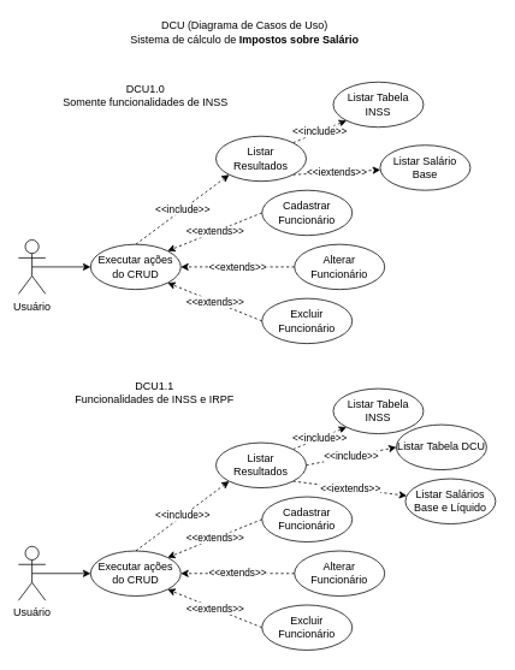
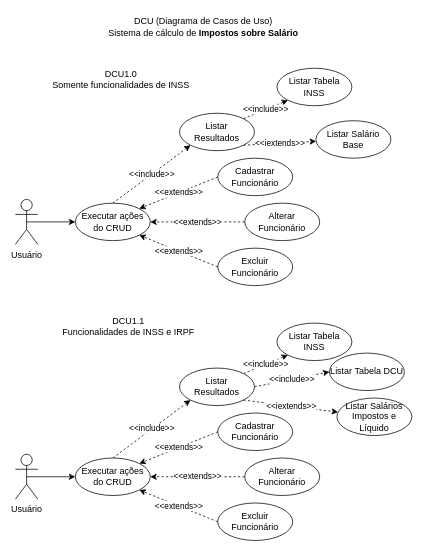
- <mxCell id="34" value="Listar Salários Base e Líquido" style="ellipse;whiteSpace=wrap;html=1;" vertex="1" parent="1"><mxGeometry x="449" y="530" width="100" height="50" as="geometry" /></mxCell>
+ <mxCell id="34" value="Listar Salários Impostos e Líquido" style="ellipse;whiteSpace=wrap;html=1;" vertex="1" parent="1"><mxGeometry x="449" y="530" width="100" height="50" as="geometry" /></mxCell>
